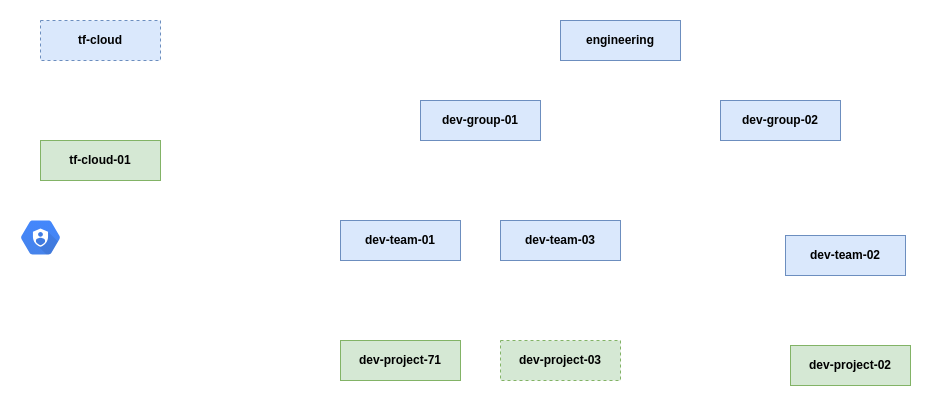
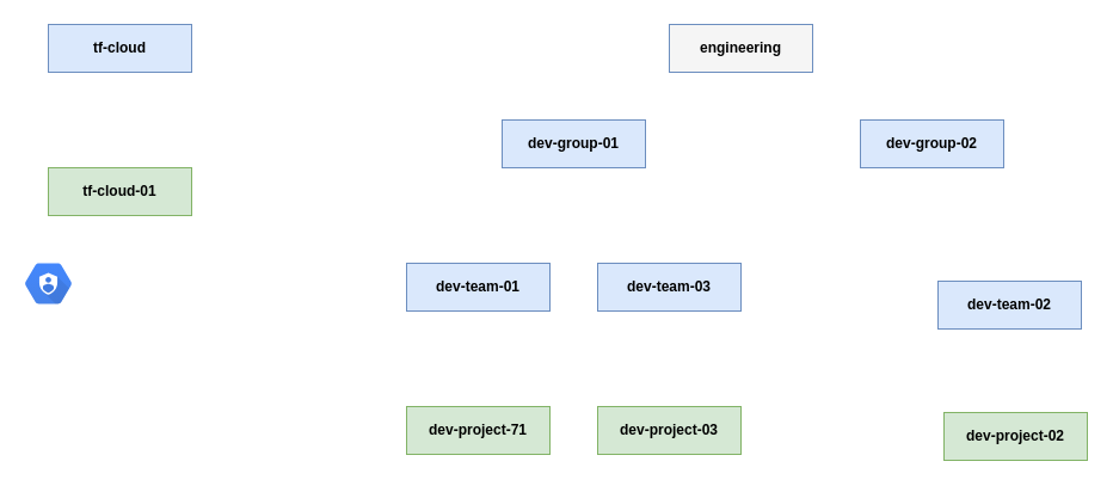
- <mxCell id="9" value="&lt;b&gt;tf-cloud&lt;/b&gt;" style="rounded=0;whiteSpace=wrap;html=1;fillColor=#dae8fc;strokeColor=#6c8ebf;dashed=1;" vertex="1" parent="1"><mxGeometry x="40" y="20" width="120" height="40" as="geometry" /></mxCell>
+ <mxCell id="9" value="&lt;b&gt;tf-cloud&lt;/b&gt;" style="rounded=0;whiteSpace=wrap;html=1;fillColor=#dae8fc;strokeColor=#6c8ebf;" vertex="1" parent="1"><mxGeometry x="40" y="20" width="120" height="40" as="geometry" /></mxCell>
- <mxCell id="2" value="&lt;b&gt;engineering&lt;/b&gt;" style="rounded=0;whiteSpace=wrap;html=1;fillColor=#dae8fc;strokeColor=#6c8ebf;" vertex="1" parent="1"><mxGeometry x="560" y="20" width="120" height="40" as="geometry" /></mxCell>
+ <mxCell id="2" value="&lt;b&gt;engineering&lt;/b&gt;" style="rounded=0;whiteSpace=wrap;html=1;fillColor=#f5f5f5;strokeColor=#6c8ebf;" vertex="1" parent="1"><mxGeometry x="560" y="20" width="120" height="40" as="geometry" /></mxCell>
- <mxCell id="13" value="&lt;b&gt;dev-project-03&lt;/b&gt;" style="rounded=0;whiteSpace=wrap;html=1;fillColor=#d5e8d4;strokeColor=#82b366;dashed=1;" vertex="1" parent="1"><mxGeometry x="500" y="340" width="120" height="40" as="geometry" /></mxCell>
+ <mxCell id="13" value="&lt;b&gt;dev-project-03&lt;/b&gt;" style="rounded=0;whiteSpace=wrap;html=1;fillColor=#d5e8d4;strokeColor=#82b366;" vertex="1" parent="1"><mxGeometry x="500" y="340" width="120" height="40" as="geometry" /></mxCell>
